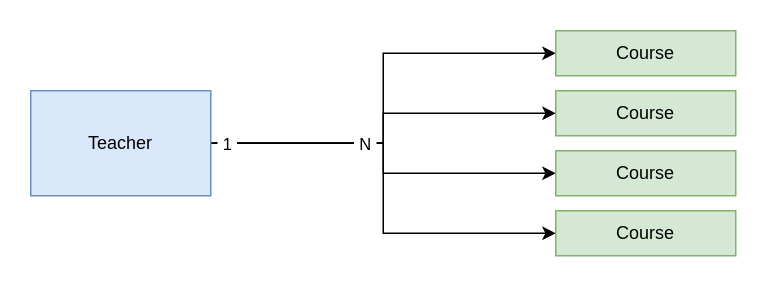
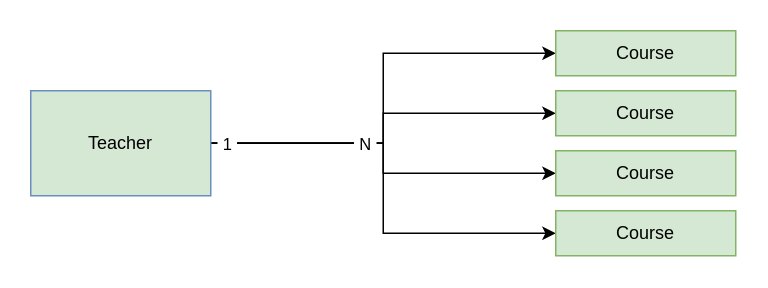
- <mxCell id="8" value="Teacher" style="rounded=0;whiteSpace=wrap;html=1;fillColor=#dae8fc;strokeColor=#6c8ebf;" vertex="1" parent="1"><mxGeometry x="20" y="60" width="120" height="70" as="geometry" /></mxCell>
+ <mxCell id="8" value="Teacher" style="rounded=0;whiteSpace=wrap;html=1;fillColor=#d5e8d4;strokeColor=#6c8ebf;" vertex="1" parent="1"><mxGeometry x="20" y="60" width="120" height="70" as="geometry" /></mxCell>
